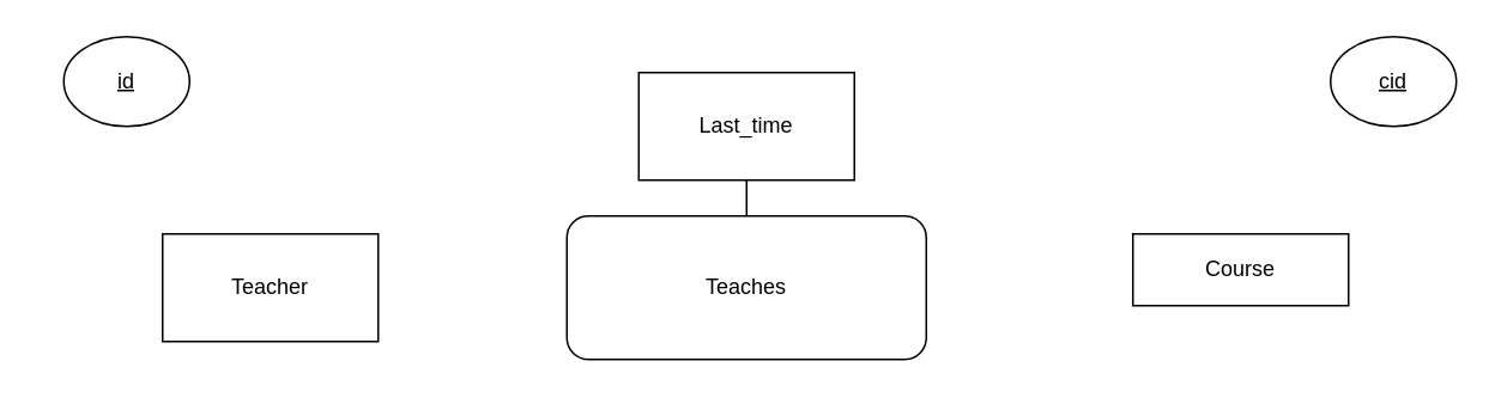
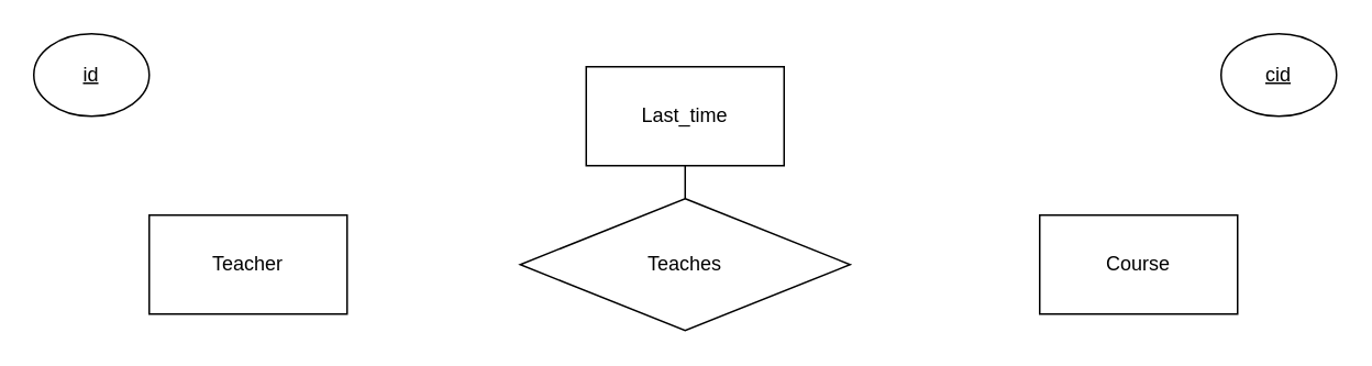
- <mxCell id="5" value="id" style="ellipse;whiteSpace=wrap;html=1;fontStyle=4" parent="1" vertex="1"><mxGeometry x="35" y="20" width="70" height="50" as="geometry" /></mxCell>
+ <mxCell id="5" value="id" style="ellipse;whiteSpace=wrap;html=1;fontStyle=4" parent="1" vertex="1"><mxGeometry x="20" y="20" width="70" height="50" as="geometry" /></mxCell>
- <mxCell id="4" value="Course" style="rounded=0;whiteSpace=wrap;html=1;" parent="1" vertex="1"><mxGeometry x="630" y="130" width="120" height="40" as="geometry" /></mxCell>
+ <mxCell id="4" value="Course" style="rounded=0;whiteSpace=wrap;html=1;" parent="1" vertex="1"><mxGeometry x="630" y="130" width="120" height="60" as="geometry" /></mxCell>
- <mxCell id="2" value="Teaches" style="whiteSpace=wrap;html=1;rounded=1;" parent="1" vertex="1"><mxGeometry x="315" y="120" width="200" height="80" as="geometry" /></mxCell>
+ <mxCell id="2" value="Teaches" style="rhombus;whiteSpace=wrap;html=1;" parent="1" vertex="1"><mxGeometry x="315" y="120" width="200" height="80" as="geometry" /></mxCell>
